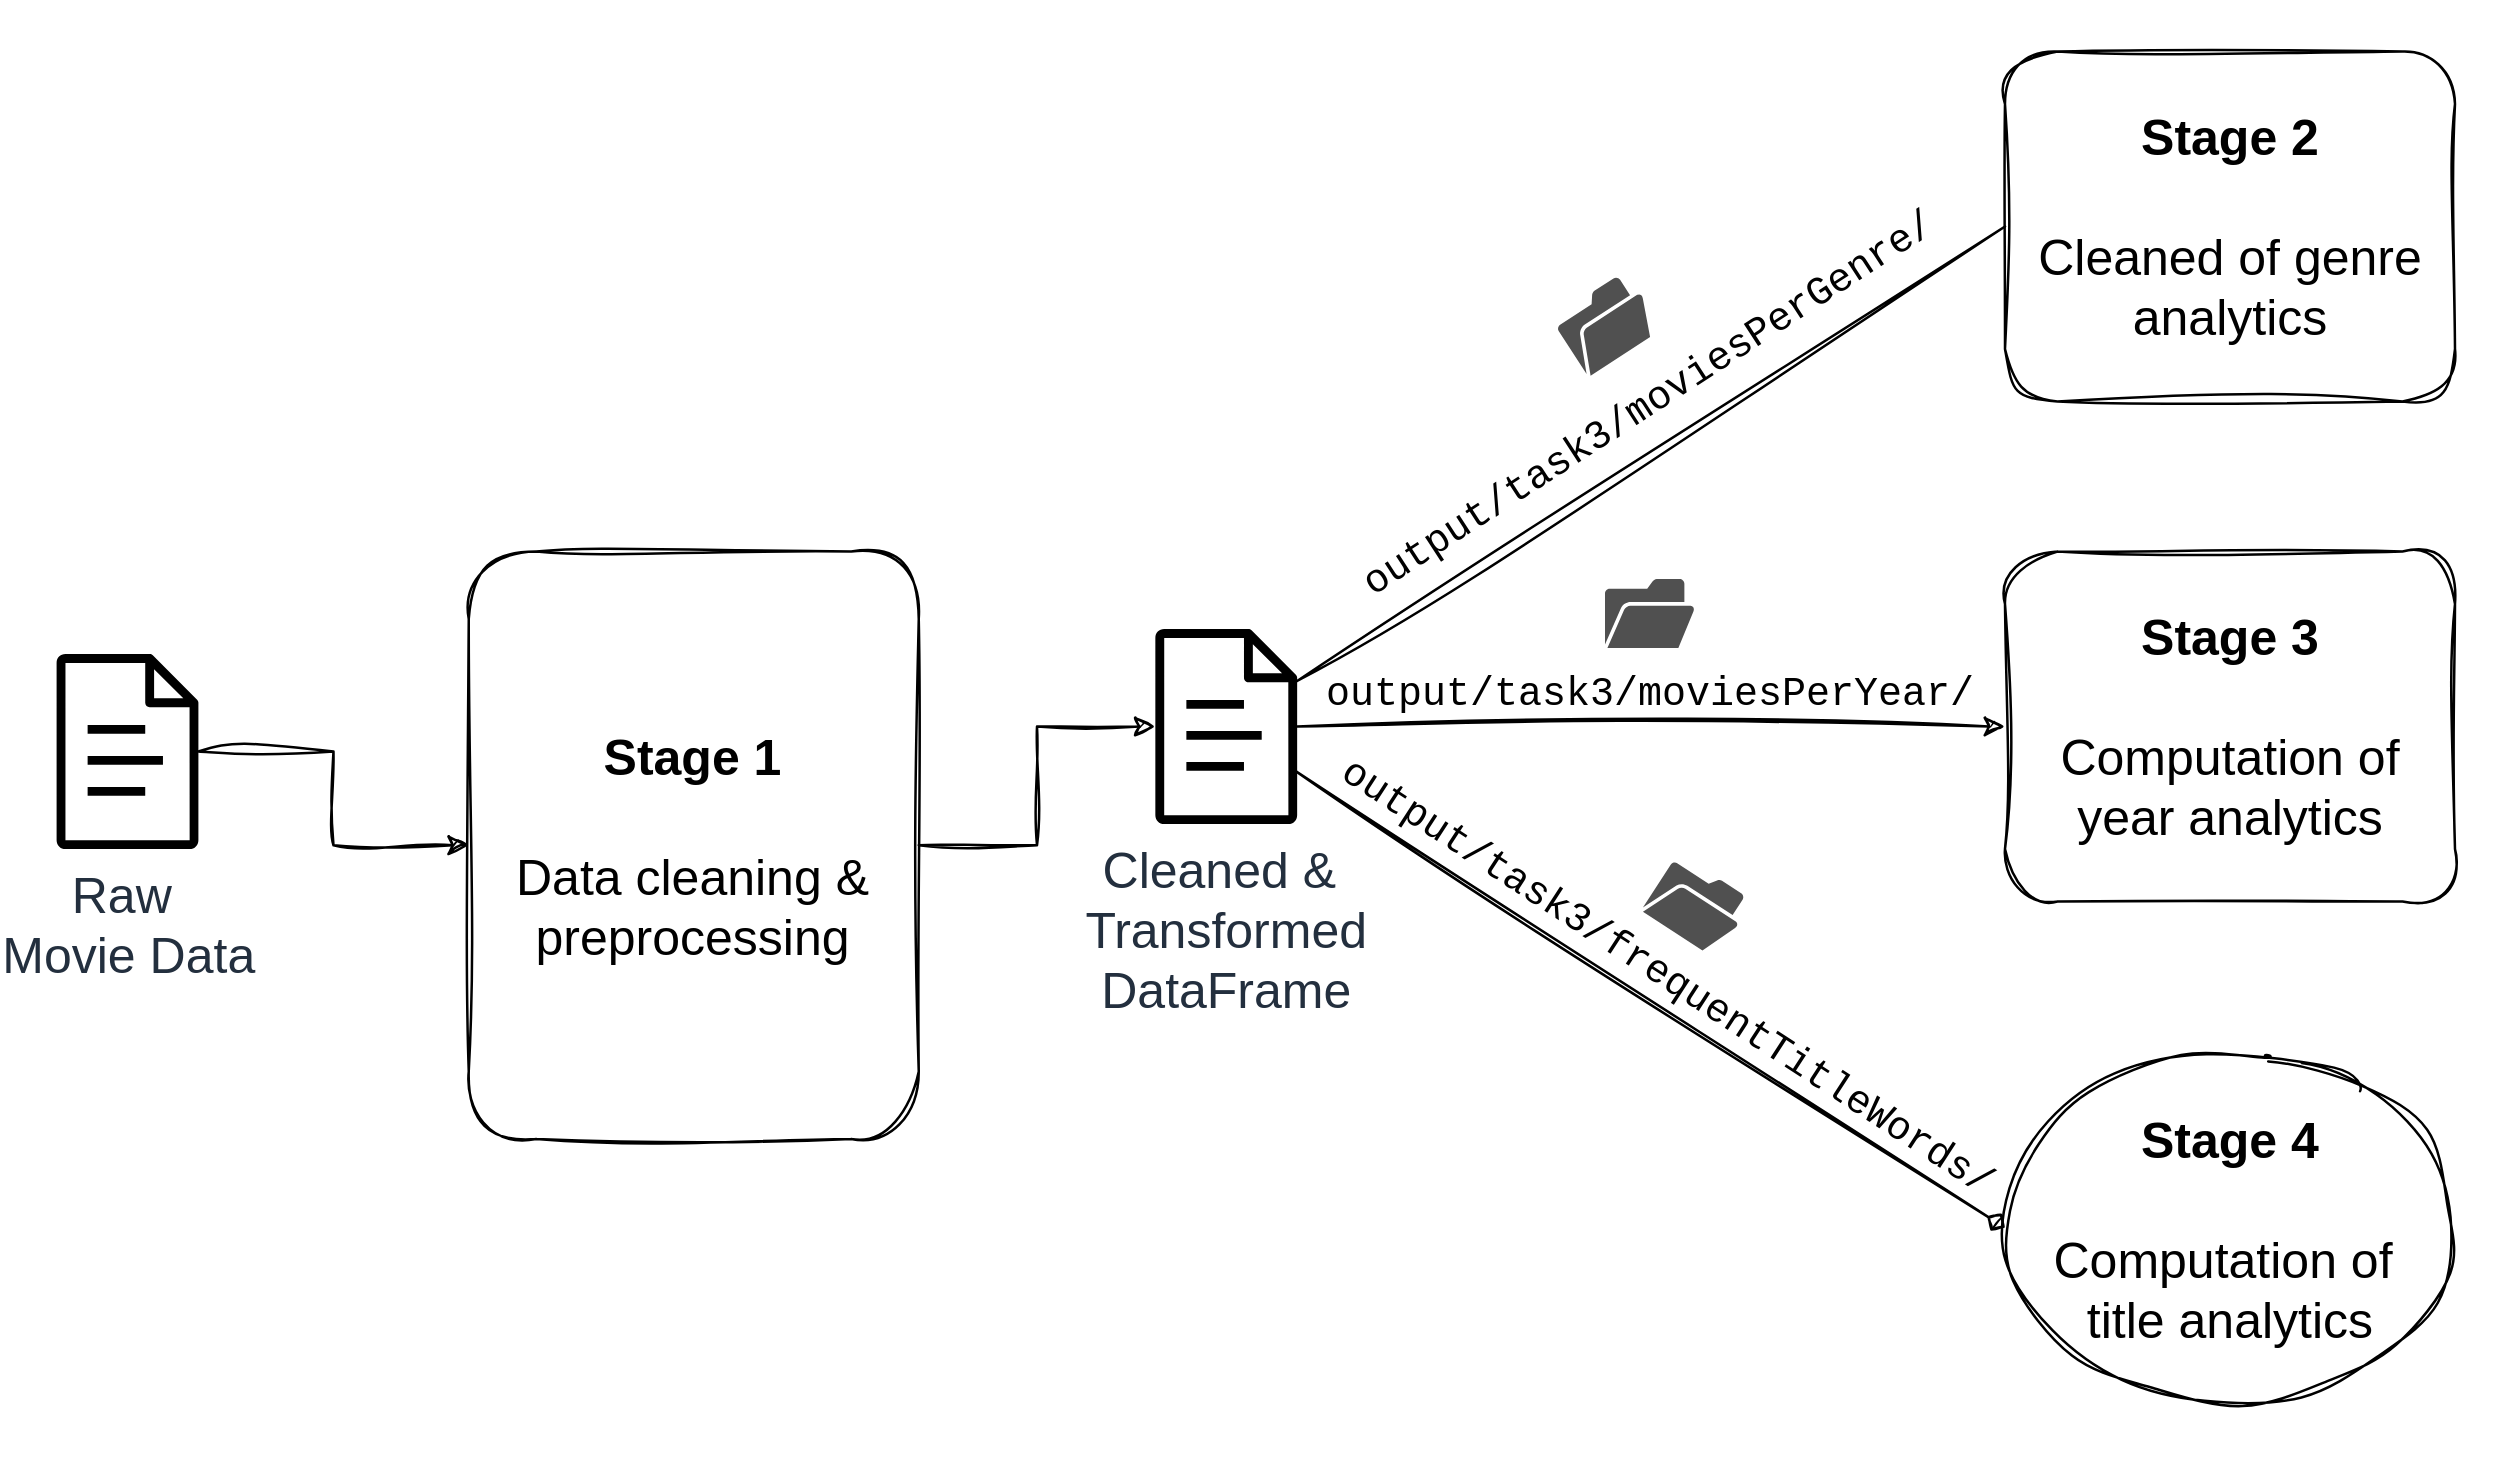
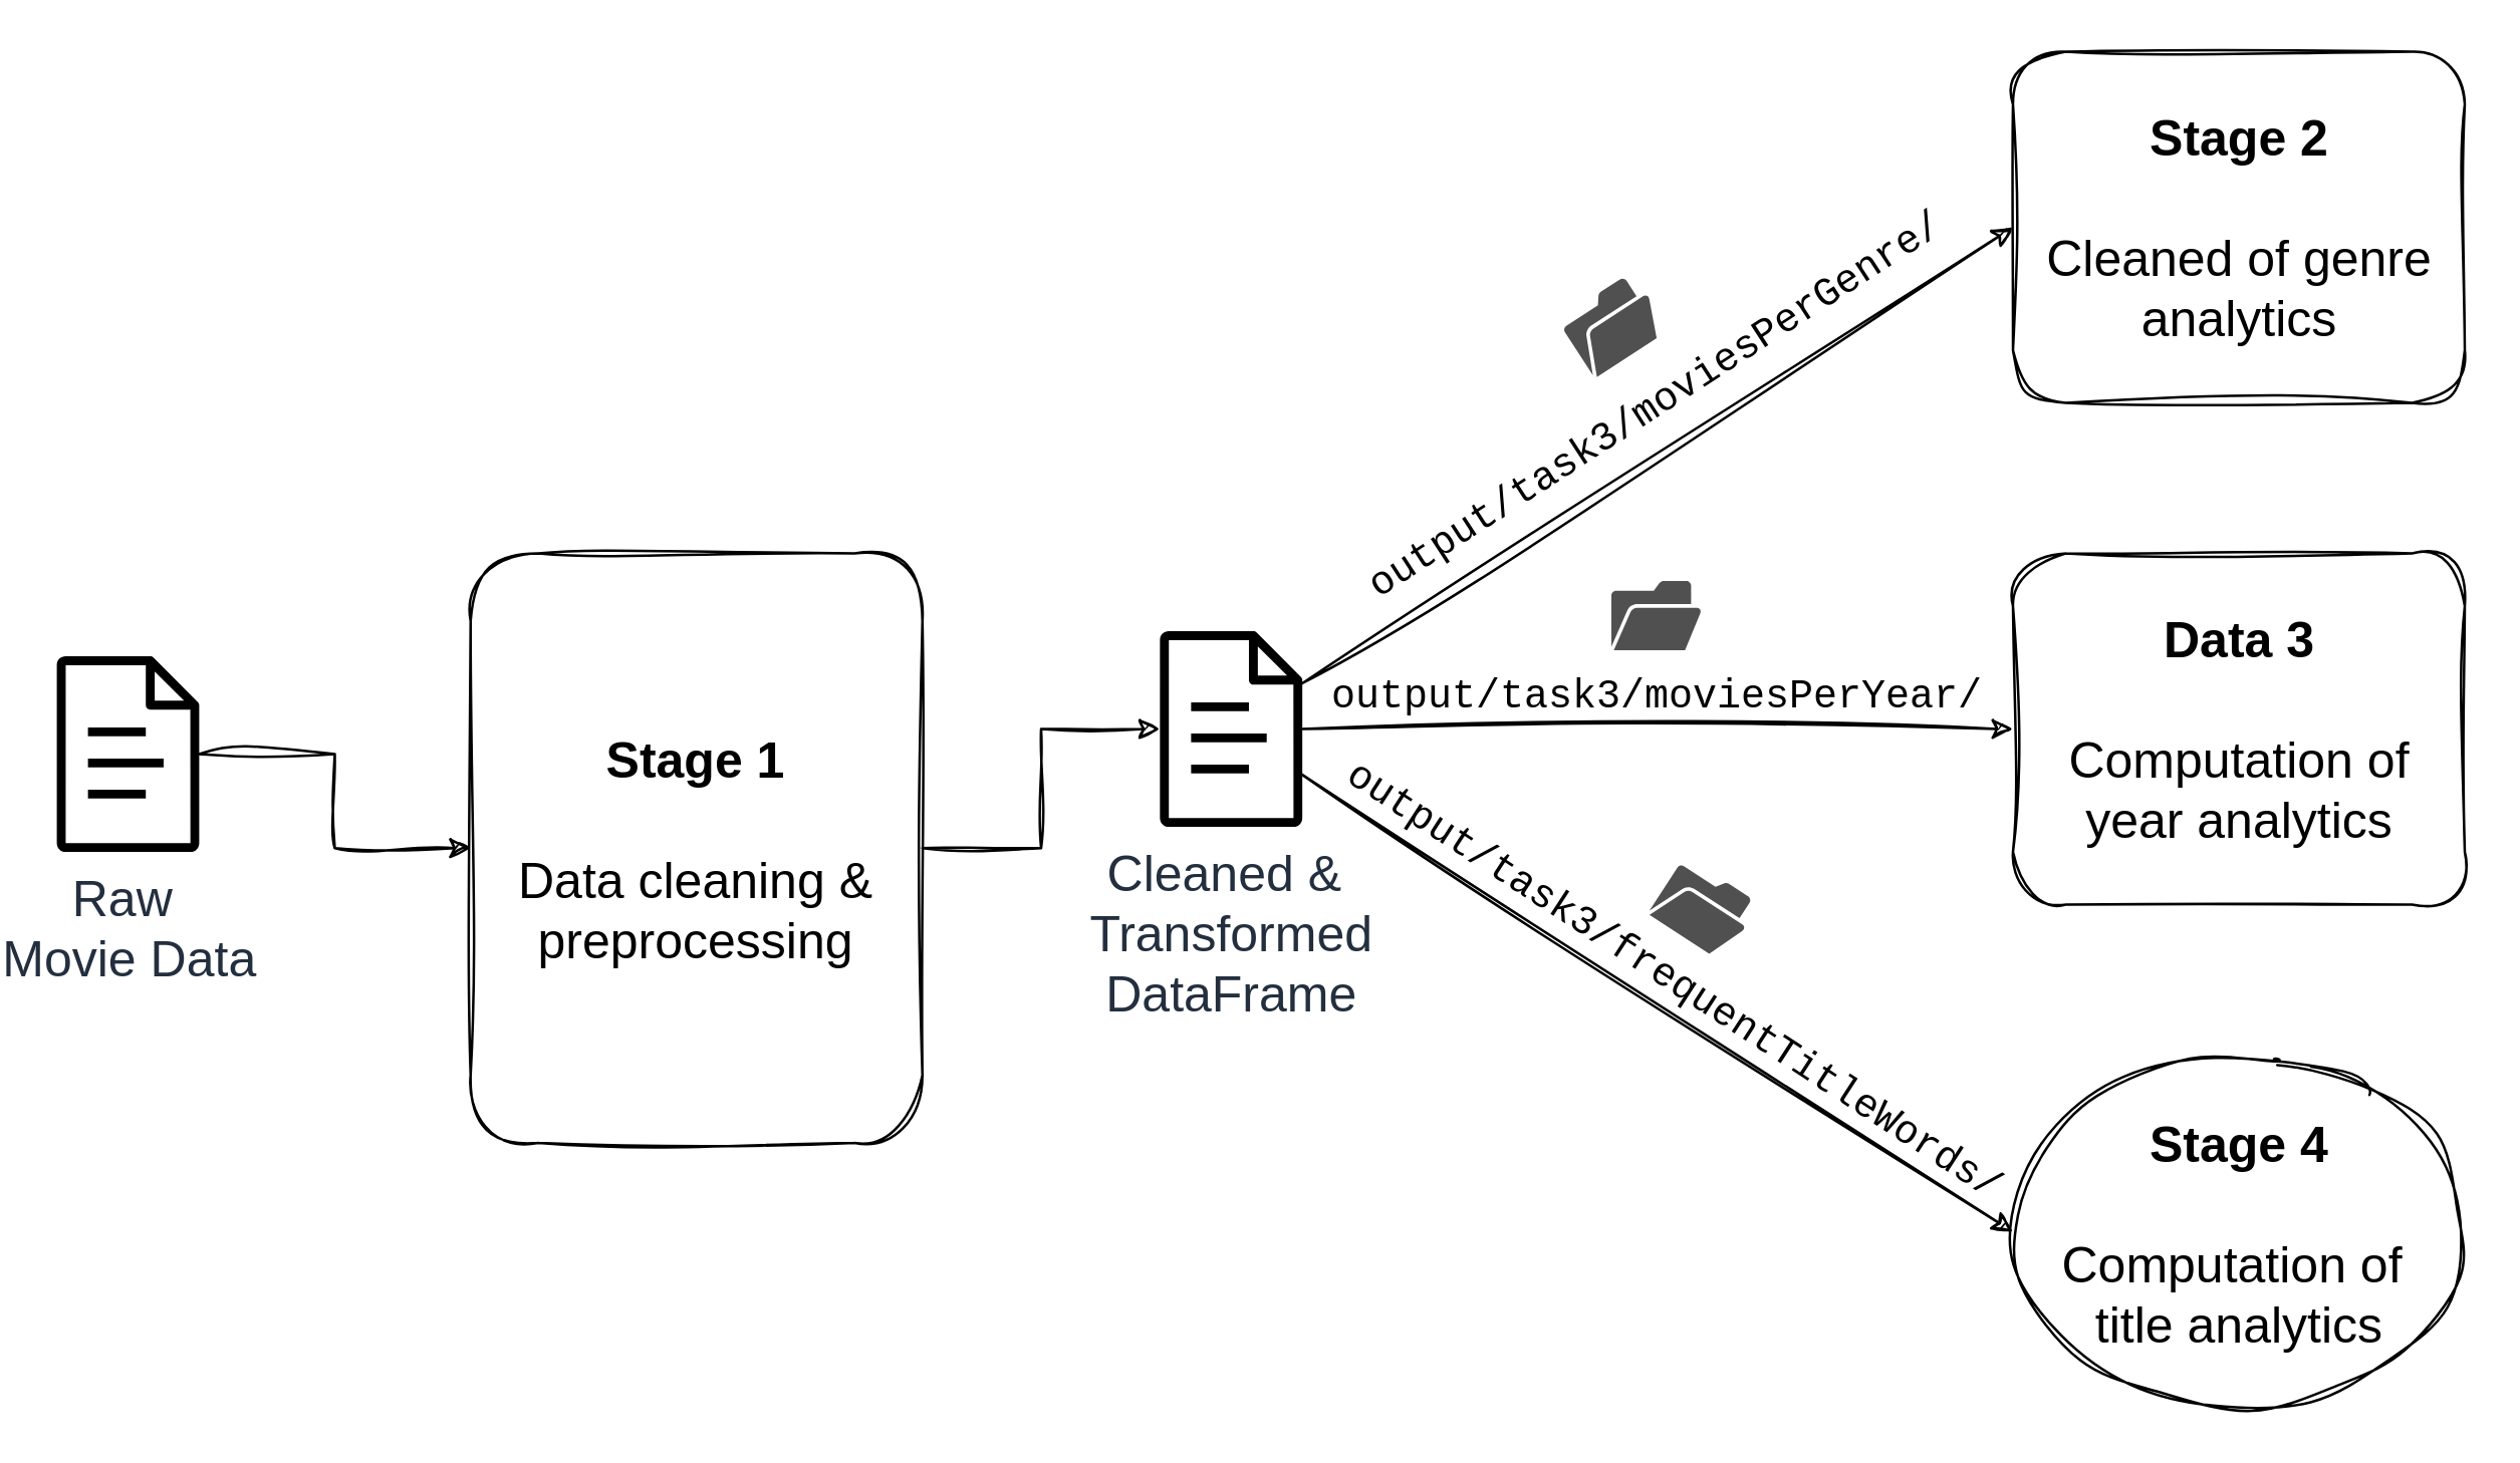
- <mxCell id="6" style="rounded=0;orthogonalLoop=1;jettySize=auto;html=1;entryX=0;entryY=0.5;entryDx=0;entryDy=0;sketch=1;curveFitting=1;jiggle=2;endArrow=none;" edge="1" parent="1" source="9" target="10"><mxGeometry relative="1" as="geometry" /></mxCell>
+ <mxCell id="6" style="rounded=0;orthogonalLoop=1;jettySize=auto;html=1;entryX=0;entryY=0.5;entryDx=0;entryDy=0;sketch=1;curveFitting=1;jiggle=2;" edge="1" parent="1" source="9" target="10"><mxGeometry relative="1" as="geometry" /></mxCell>
- <mxCell id="11" value="&lt;div&gt;&lt;font style=&quot;font-size: 20px;&quot;&gt;&lt;b&gt;Stage 3&lt;/b&gt;&lt;/font&gt;&lt;/div&gt;&lt;div&gt;&lt;font style=&quot;font-size: 20px;&quot;&gt;&lt;b&gt;&lt;br&gt;&lt;/b&gt;Computation of year analytics&lt;/font&gt;&lt;/div&gt;" style="rounded=1;whiteSpace=wrap;html=1;fillColor=none;sketch=1;curveFitting=1;jiggle=2;" vertex="1" parent="1"><mxGeometry x="799.5" y="220" width="180" height="140" as="geometry" /></mxCell>
+ <mxCell id="11" value="&lt;div&gt;&lt;font style=&quot;font-size: 20px;&quot;&gt;&lt;b&gt;Data 3&lt;/b&gt;&lt;/font&gt;&lt;/div&gt;&lt;div&gt;&lt;font style=&quot;font-size: 20px;&quot;&gt;&lt;b&gt;&lt;br&gt;&lt;/b&gt;Computation of year analytics&lt;/font&gt;&lt;/div&gt;" style="rounded=1;whiteSpace=wrap;html=1;fillColor=none;sketch=1;curveFitting=1;jiggle=2;" vertex="1" parent="1"><mxGeometry x="799.5" y="220" width="180" height="140" as="geometry" /></mxCell>
- <mxCell id="8" style="rounded=0;orthogonalLoop=1;jettySize=auto;html=1;entryX=0;entryY=0.5;entryDx=0;entryDy=0;sketch=1;curveFitting=1;jiggle=2;endArrow=diamond;" edge="1" parent="1" source="9" target="12"><mxGeometry relative="1" as="geometry" /></mxCell>
+ <mxCell id="8" style="rounded=0;orthogonalLoop=1;jettySize=auto;html=1;entryX=0;entryY=0.5;entryDx=0;entryDy=0;sketch=1;curveFitting=1;jiggle=2;" edge="1" parent="1" source="9" target="12"><mxGeometry relative="1" as="geometry" /></mxCell>
